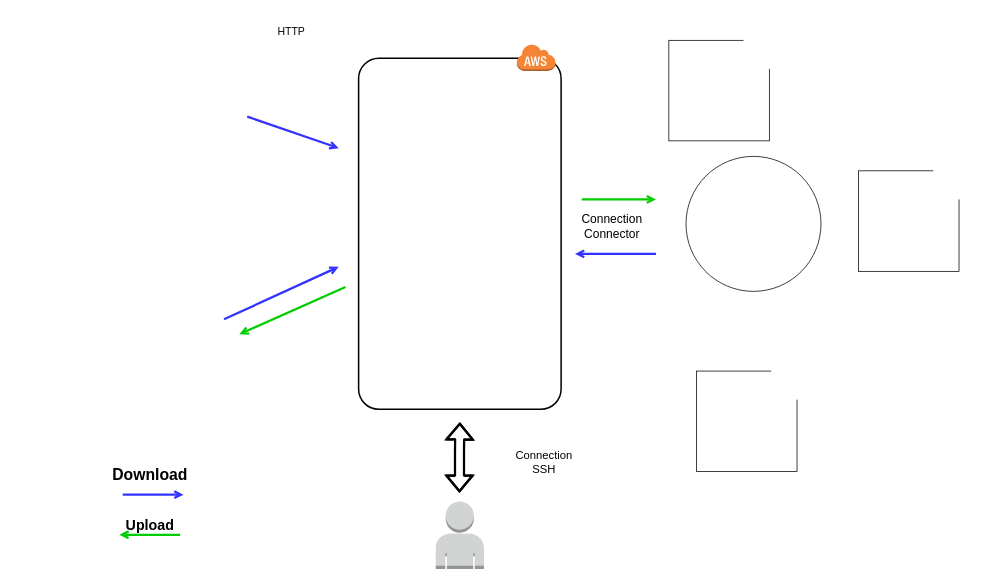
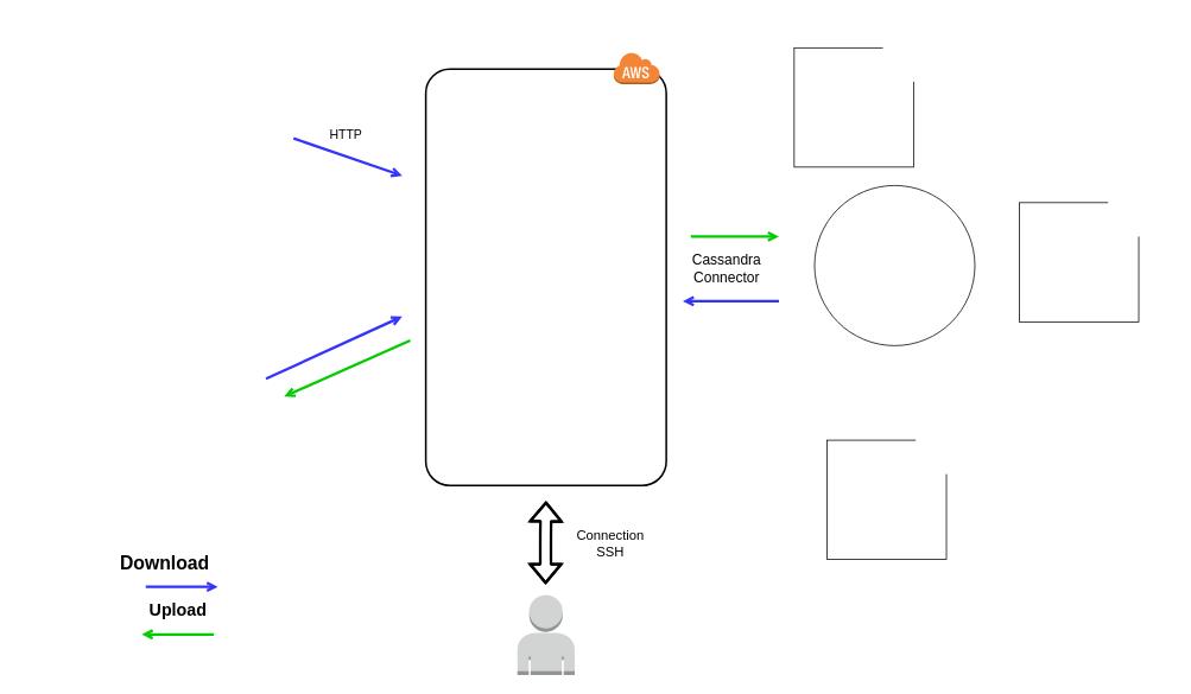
- <mxCell id="35" value="HTTP" style="text;html=1;strokeColor=none;fillColor=none;align=center;verticalAlign=middle;whiteSpace=wrap;rounded=0;fontSize=14;" vertex="1" parent="1"><mxGeometry x="361" y="29.17" width="54" height="23.22" as="geometry" /></mxCell>
+ <mxCell id="35" value="HTTP" style="text;html=1;strokeColor=none;fillColor=none;align=center;verticalAlign=middle;whiteSpace=wrap;rounded=0;fontSize=14;" vertex="1" parent="1"><mxGeometry x="361" y="139.17" width="54" height="23.22" as="geometry" /></mxCell>
- <mxCell id="34" value="&lt;font style=&quot;font-size: 16px&quot;&gt;Connection Connector&lt;/font&gt;" style="text;html=1;strokeColor=none;fillColor=none;align=center;verticalAlign=middle;whiteSpace=wrap;rounded=0;" vertex="1" parent="1"><mxGeometry x="757" y="273.27" width="117" height="55.73" as="geometry" /></mxCell>
+ <mxCell id="34" value="&lt;font style=&quot;font-size: 16px&quot;&gt;Cassandra Connector&lt;/font&gt;" style="text;html=1;strokeColor=none;fillColor=none;align=center;verticalAlign=middle;whiteSpace=wrap;rounded=0;" vertex="1" parent="1"><mxGeometry x="757" y="273.27" width="117" height="55.73" as="geometry" /></mxCell>
- <mxCell id="33" value="&lt;div style=&quot;font-size: 15px&quot;&gt;&lt;font style=&quot;font-size: 15px&quot;&gt;Connection&lt;/font&gt;&lt;/div&gt;&lt;div style=&quot;font-size: 15px&quot;&gt;&lt;font style=&quot;font-size: 15px&quot;&gt;SSH&lt;/font&gt;&lt;br&gt;&lt;/div&gt;" style="text;html=1;strokeColor=none;fillColor=none;align=center;verticalAlign=middle;whiteSpace=wrap;rounded=0;" vertex="1" parent="1"><mxGeometry x="680" y="592" width="90" height="45" as="geometry" /></mxCell>
+ <mxCell id="33" value="&lt;div style=&quot;font-size: 15px&quot;&gt;&lt;font style=&quot;font-size: 15px&quot;&gt;Connection&lt;/font&gt;&lt;/div&gt;&lt;div style=&quot;font-size: 15px&quot;&gt;&lt;font style=&quot;font-size: 15px&quot;&gt;SSH&lt;/font&gt;&lt;br&gt;&lt;/div&gt;" style="text;html=1;strokeColor=none;fillColor=none;align=center;verticalAlign=middle;whiteSpace=wrap;rounded=0;" vertex="1" parent="1"><mxGeometry x="640" y="587" width="90" height="45" as="geometry" /></mxCell>
- <mxCell id="29" value="&lt;font style=&quot;font-size: 21px&quot;&gt;&lt;b&gt;Download&lt;/b&gt;&lt;/font&gt;" style="text;html=1;resizable=0;autosize=1;align=center;verticalAlign=middle;points=[];fillColor=none;strokeColor=none;rounded=0;" vertex="1" parent="1"><mxGeometry x="136" y="623" width="126" height="18" as="geometry" /></mxCell>
+ <mxCell id="29" value="&lt;font style=&quot;font-size: 21px&quot;&gt;&lt;b&gt;Download&lt;/b&gt;&lt;/font&gt;" style="text;html=1;resizable=0;autosize=1;align=center;verticalAlign=middle;points=[];fillColor=none;strokeColor=none;rounded=0;" vertex="1" parent="1"><mxGeometry x="121" y="623" width="126" height="18" as="geometry" /></mxCell>
- <mxCell id="32" value="&lt;font style=&quot;font-size: 19px&quot;&gt;&lt;b&gt;Upload&lt;/b&gt;&lt;/font&gt;" style="text;html=1;resizable=0;autosize=1;align=center;verticalAlign=middle;points=[];fillColor=none;strokeColor=none;rounded=0;" vertex="1" parent="1"><mxGeometry x="154" y="692" width="90" height="18" as="geometry" /></mxCell>
+ <mxCell id="32" value="&lt;font style=&quot;font-size: 19px&quot;&gt;&lt;b&gt;Upload&lt;/b&gt;&lt;/font&gt;" style="text;html=1;resizable=0;autosize=1;align=center;verticalAlign=middle;points=[];fillColor=none;strokeColor=none;rounded=0;" vertex="1" parent="1"><mxGeometry x="154" y="677" width="90" height="18" as="geometry" /></mxCell>
